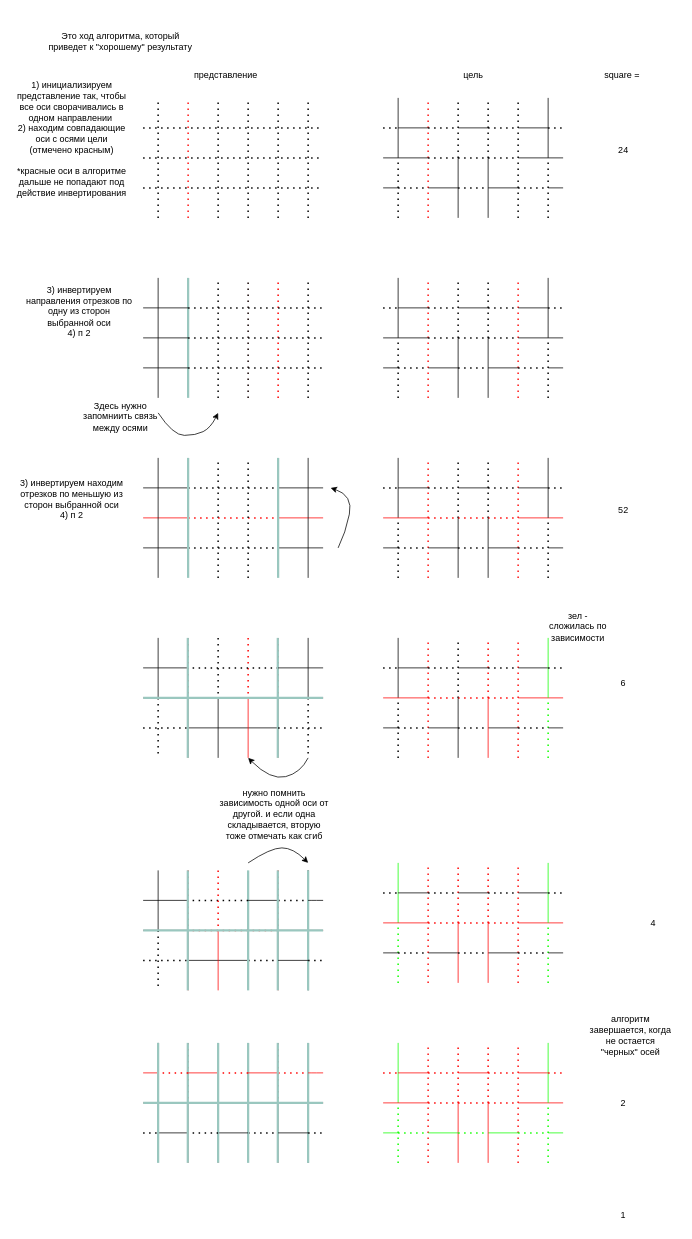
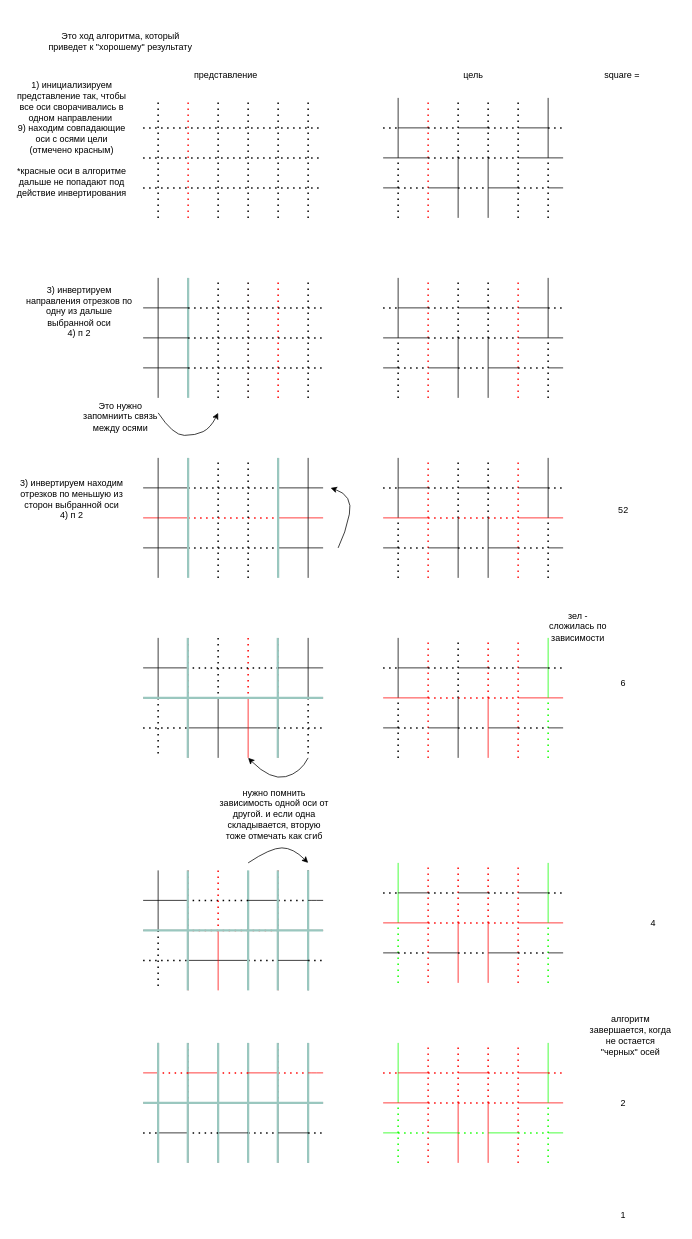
- <mxCell id="9" value="1) инициализируем представление так, чтобы все оси сворачивались в одном направлении&amp;nbsp;&lt;br&gt;2) находим совпадающие оси с осями цели (отмечено красным)&lt;br&gt;&lt;br&gt;*красные оси в алгоритме дальше не попадают под действие инвертирования" style="text;html=1;strokeColor=none;fillColor=none;align=center;verticalAlign=middle;whiteSpace=wrap;rounded=0;" parent="1" vertex="1"><mxGeometry x="20" y="170" width="150" height="30" as="geometry" /></mxCell>
+ <mxCell id="9" value="1) инициализируем представление так, чтобы все оси сворачивались в одном направлении&amp;nbsp;&lt;br&gt;9) находим совпадающие оси с осями цели (отмечено красным)&lt;br&gt;&lt;br&gt;*красные оси в алгоритме дальше не попадают под действие инвертирования" style="text;html=1;strokeColor=none;fillColor=none;align=center;verticalAlign=middle;whiteSpace=wrap;rounded=0;" parent="1" vertex="1"><mxGeometry x="20" y="170" width="150" height="30" as="geometry" /></mxCell>
- <mxCell id="314" value="24" style="text;html=1;align=center;verticalAlign=middle;resizable=0;points=[];autosize=1;strokeColor=none;fillColor=none;" vertex="1" parent="1"><mxGeometry x="815" y="190" width="30" height="20" as="geometry" /></mxCell>
- <mxCell id="259" value="3) инвертируем направления отрезков по одну из сторон выбранной оси&lt;br&gt;4) п 2" style="text;html=1;strokeColor=none;fillColor=none;align=center;verticalAlign=middle;whiteSpace=wrap;rounded=0;" parent="1" vertex="1"><mxGeometry x="30" y="400" width="150" height="30" as="geometry" /></mxCell>
+ <mxCell id="259" value="3) инвертируем направления отрезков по одну из дальше выбранной оси&lt;br&gt;4) п 2" style="text;html=1;strokeColor=none;fillColor=none;align=center;verticalAlign=middle;whiteSpace=wrap;rounded=0;" parent="1" vertex="1"><mxGeometry x="30" y="400" width="150" height="30" as="geometry" /></mxCell>
- <mxCell id="312" value="Здесь нужно запомниить связь между осями" style="text;html=1;strokeColor=none;fillColor=none;align=center;verticalAlign=middle;whiteSpace=wrap;rounded=0;" parent="1" vertex="1"><mxGeometry x="100" y="540" width="120" height="30" as="geometry" /></mxCell>
+ <mxCell id="312" value="Это нужно запомниить связь между осями" style="text;html=1;strokeColor=none;fillColor=none;align=center;verticalAlign=middle;whiteSpace=wrap;rounded=0;" parent="1" vertex="1"><mxGeometry x="100" y="540" width="120" height="30" as="geometry" /></mxCell>
